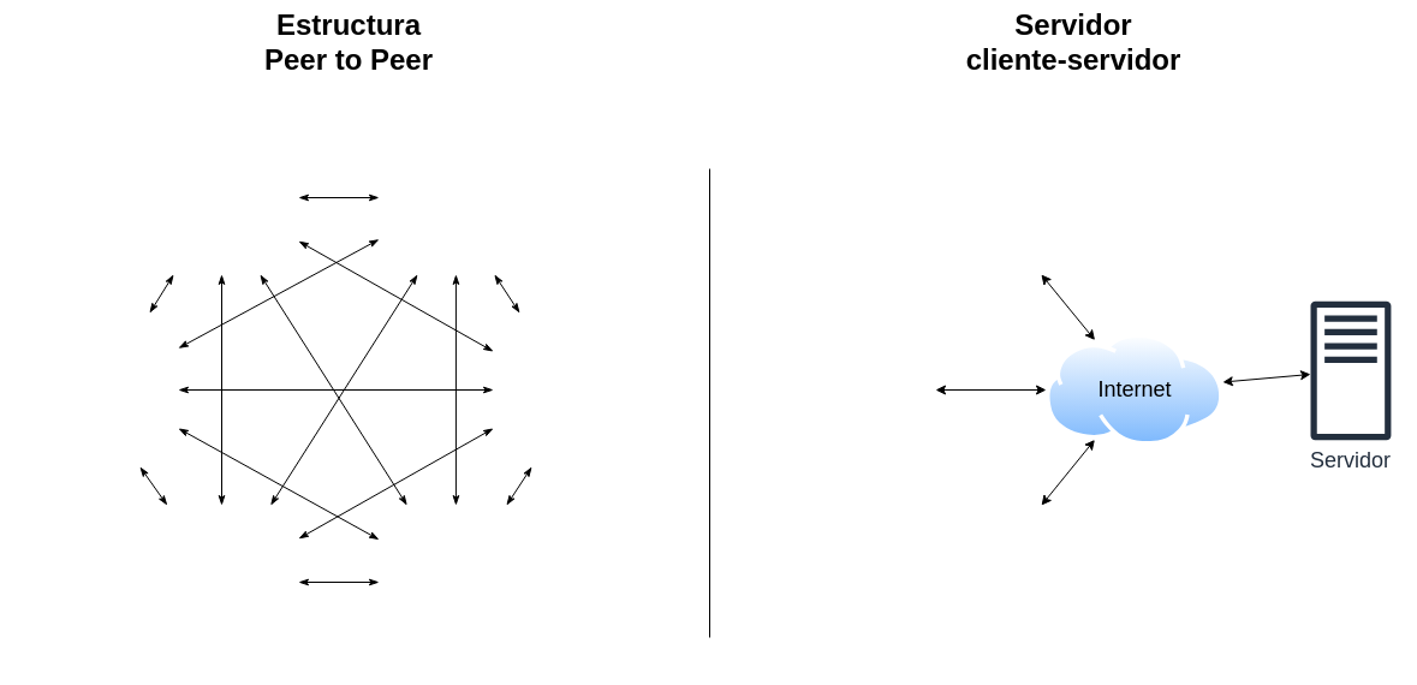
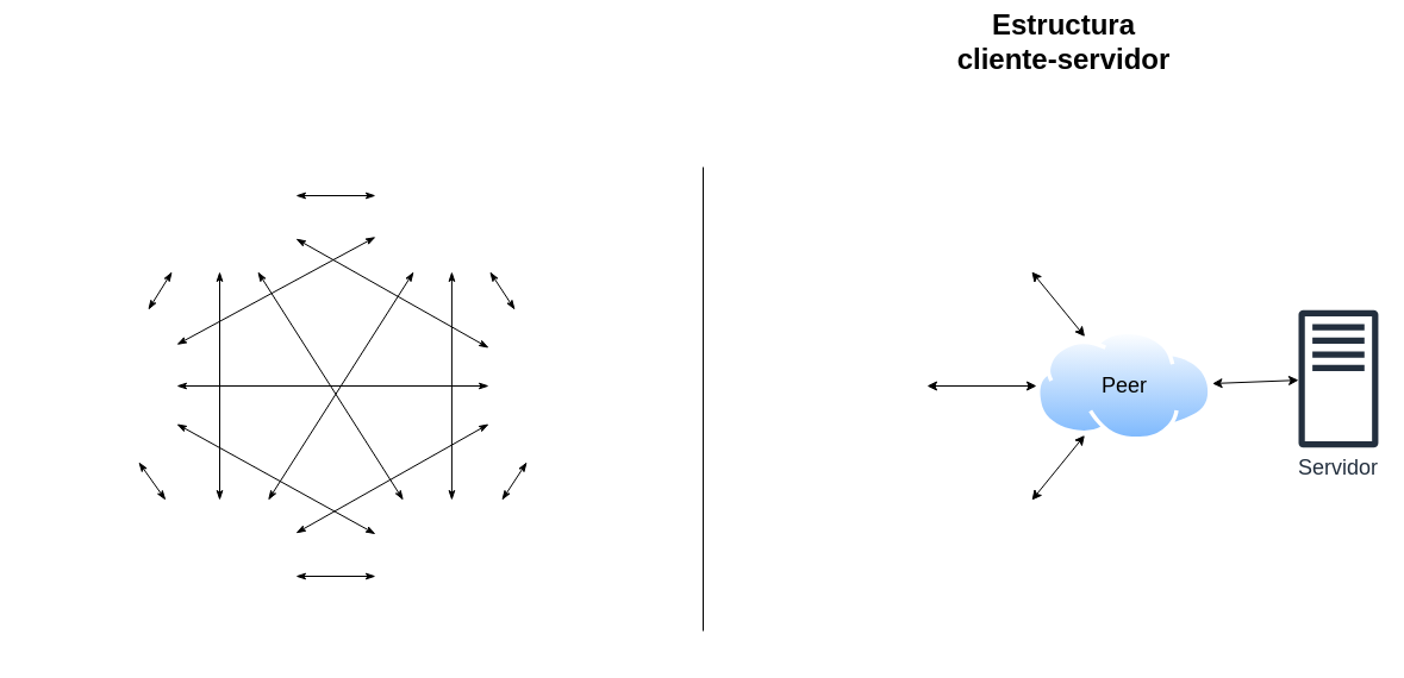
- <mxCell id="33" value="&lt;font style=&quot;font-size: 24px&quot;&gt;&lt;b&gt;Estructura Peer to Peer&lt;/b&gt;&lt;/font&gt;" style="text;html=1;strokeColor=none;fillColor=none;align=center;verticalAlign=middle;whiteSpace=wrap;rounded=0;" parent="1" vertex="1"><mxGeometry x="210" y="20" width="160" height="30" as="geometry" /></mxCell>
- <mxCell id="34" value="&lt;font style=&quot;font-size: 24px&quot;&gt;&lt;b&gt;Servidor&lt;br&gt;cliente-servidor&lt;/b&gt;&lt;/font&gt;" style="text;html=1;strokeColor=none;fillColor=none;align=center;verticalAlign=middle;whiteSpace=wrap;rounded=0;" parent="1" vertex="1"><mxGeometry x="767.63" y="20" width="250" height="30" as="geometry" /></mxCell>
+ <mxCell id="34" value="&lt;font style=&quot;font-size: 24px&quot;&gt;&lt;b&gt;Estructura&lt;br&gt;cliente-servidor&lt;/b&gt;&lt;/font&gt;" style="text;html=1;strokeColor=none;fillColor=none;align=center;verticalAlign=middle;whiteSpace=wrap;rounded=0;" parent="1" vertex="1"><mxGeometry x="767.63" y="20" width="250" height="30" as="geometry" /></mxCell>
- <mxCell id="26" value="&lt;font style=&quot;font-size: 18px&quot;&gt;Servidor&lt;/font&gt;" style="outlineConnect=0;fontColor=#232F3E;gradientColor=none;fillColor=#232F3E;strokeColor=none;dashed=0;verticalLabelPosition=bottom;verticalAlign=top;align=center;html=1;fontSize=12;fontStyle=0;aspect=fixed;pointerEvents=1;shape=mxgraph.aws4.traditional_server;" parent="1" vertex="1"><mxGeometry x="1090" y="250" width="66.92" height="116" as="geometry" /></mxCell>
+ <mxCell id="26" value="&lt;font style=&quot;font-size: 18px&quot;&gt;Servidor&lt;/font&gt;" style="outlineConnect=0;fontColor=#232F3E;gradientColor=none;fillColor=#232F3E;strokeColor=none;dashed=0;verticalLabelPosition=bottom;verticalAlign=top;align=center;html=1;fontSize=12;fontStyle=0;aspect=fixed;pointerEvents=1;shape=mxgraph.aws4.traditional_server;" parent="1" vertex="1"><mxGeometry x="1090" y="260" width="66.92" height="116" as="geometry" /></mxCell>
- <mxCell id="29" value="&lt;font style=&quot;font-size: 18px&quot;&gt;Internet&lt;/font&gt;" style="text;html=1;strokeColor=none;fillColor=none;align=center;verticalAlign=middle;whiteSpace=wrap;rounded=0;" parent="1" vertex="1"><mxGeometry x="908.81" y="314" width="70" height="20" as="geometry" /></mxCell>
+ <mxCell id="29" value="&lt;font style=&quot;font-size: 18px&quot;&gt;Peer&lt;/font&gt;" style="text;html=1;strokeColor=none;fillColor=none;align=center;verticalAlign=middle;whiteSpace=wrap;rounded=0;" parent="1" vertex="1"><mxGeometry x="908.81" y="314" width="70" height="20" as="geometry" /></mxCell>
